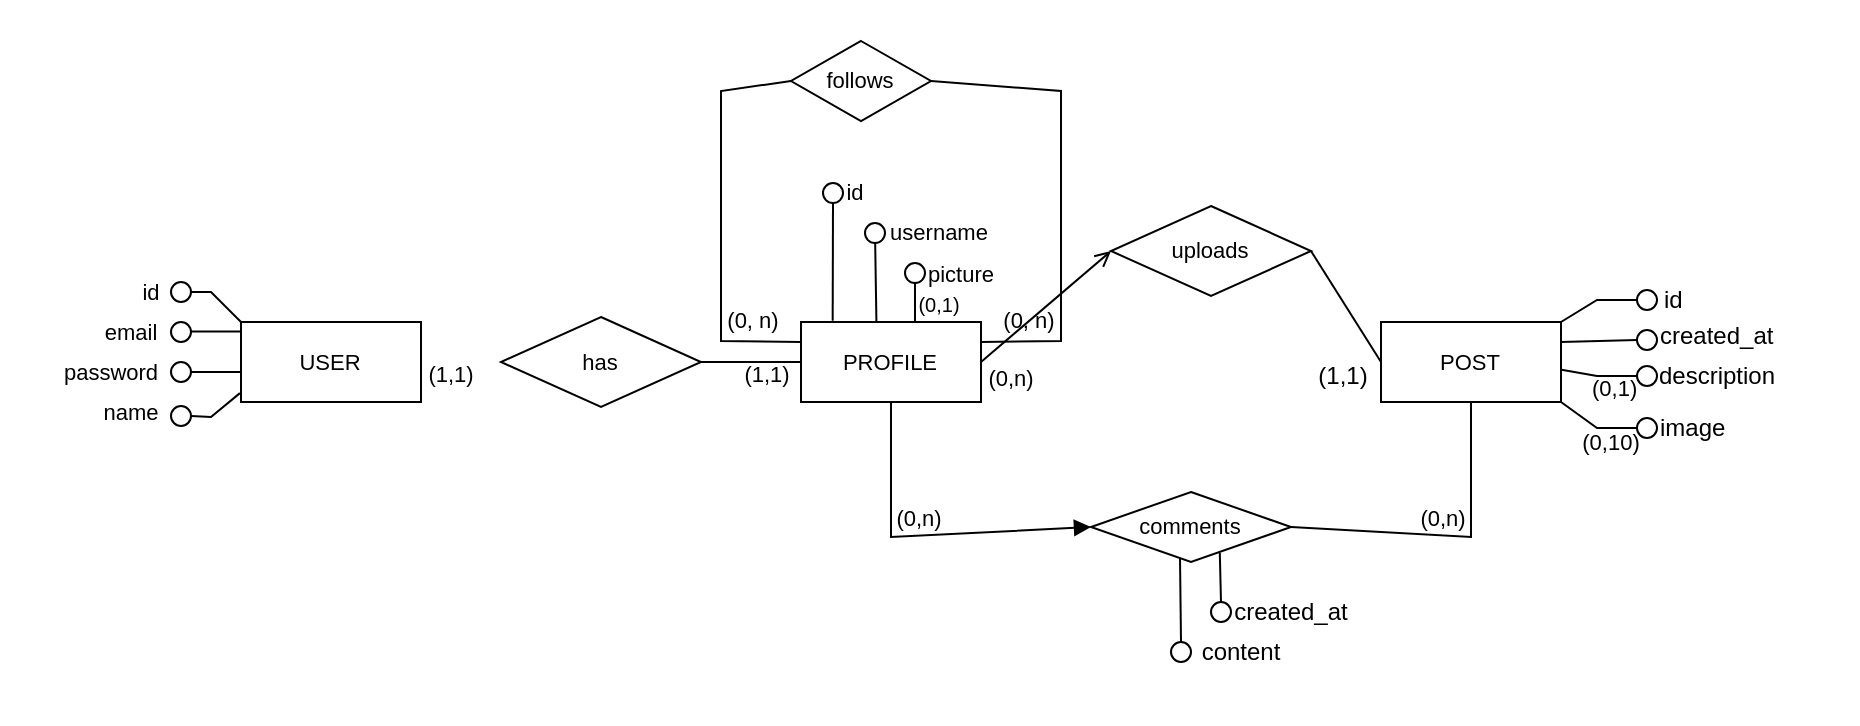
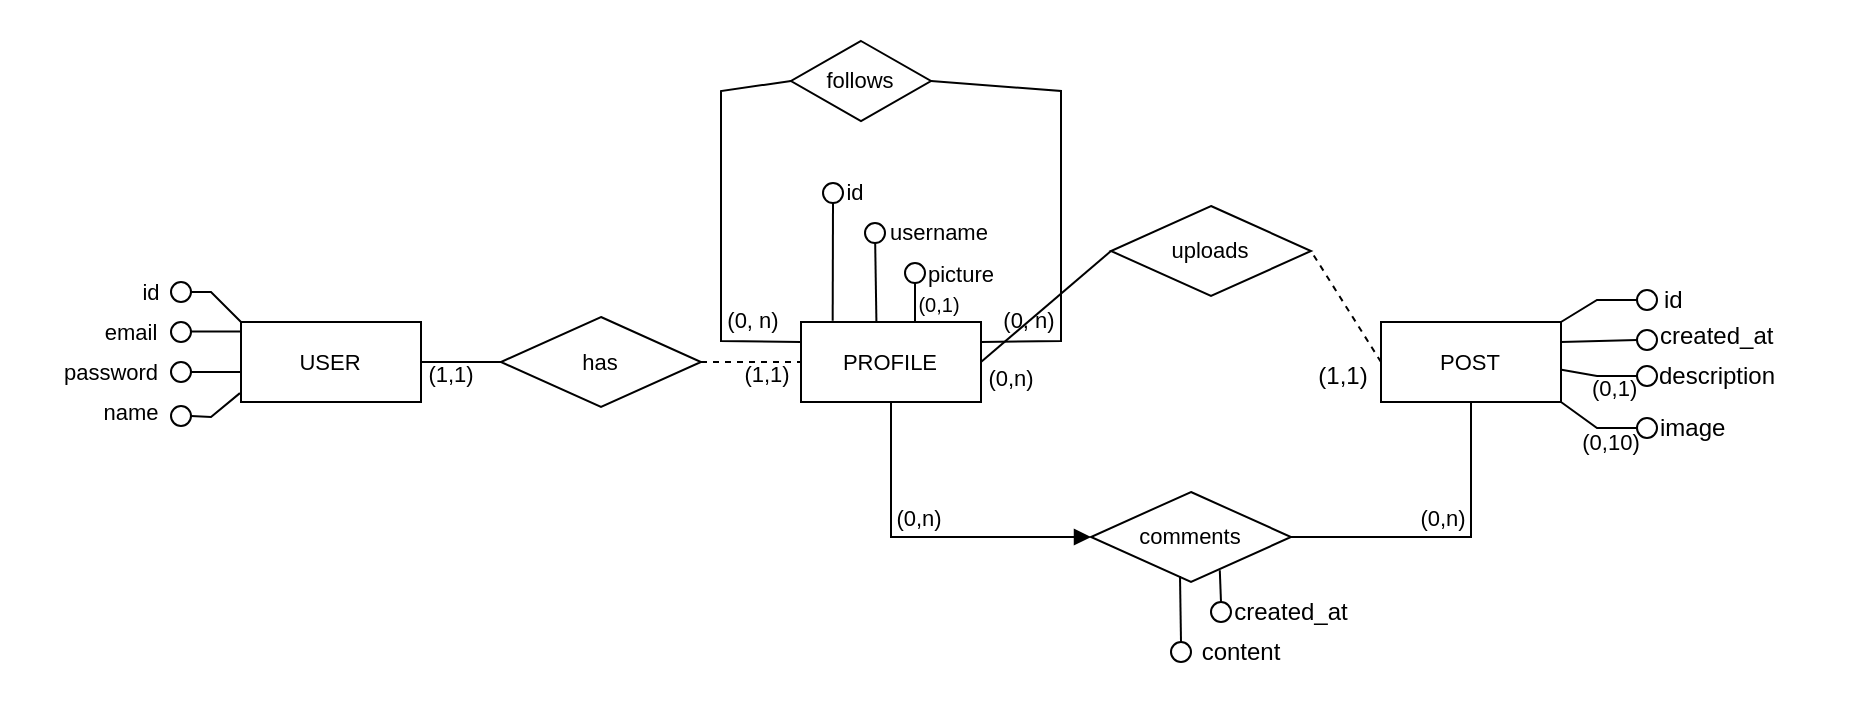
- <mxCell id="49" value="" style="endArrow=open;html=1;rounded=0;fontSize=11;exitX=1;exitY=0.5;exitDx=0;exitDy=0;entryX=0;entryY=0.5;entryDx=0;entryDy=0;" parent="1" source="52" target="19" edge="1"><mxGeometry width="50" height="50" relative="1" as="geometry"><mxPoint x="309" y="209" as="sourcePoint" /><mxPoint x="440" y="200" as="targetPoint" /><Array as="points" /></mxGeometry></mxCell>
+ <mxCell id="49" value="" style="endArrow=none;html=1;rounded=0;fontSize=11;exitX=1;exitY=0.5;exitDx=0;exitDy=0;entryX=0;entryY=0.5;entryDx=0;entryDy=0;" parent="1" source="52" target="19" edge="1"><mxGeometry width="50" height="50" relative="1" as="geometry"><mxPoint x="309" y="209" as="sourcePoint" /><mxPoint x="440" y="200" as="targetPoint" /><Array as="points" /></mxGeometry></mxCell>
- <mxCell id="20" value="" style="endArrow=none;html=1;rounded=0;entryX=1;entryY=0.5;entryDx=0;entryDy=0;exitX=0;exitY=0.5;exitDx=0;exitDy=0;fontSize=11;" parent="1" source="14" target="19" edge="1"><mxGeometry width="50" height="50" relative="1" as="geometry"><mxPoint x="385" y="209.5" as="sourcePoint" /><mxPoint x="680" y="190" as="targetPoint" /><Array as="points" /></mxGeometry></mxCell>
+ <mxCell id="20" value="" style="endArrow=none;html=1;rounded=0;entryX=1;entryY=0.5;entryDx=0;entryDy=0;exitX=0;exitY=0.5;exitDx=0;exitDy=0;fontSize=11;dashed=1;" parent="1" source="14" target="19" edge="1"><mxGeometry width="50" height="50" relative="1" as="geometry"><mxPoint x="385" y="209.5" as="sourcePoint" /><mxPoint x="680" y="190" as="targetPoint" /><Array as="points" /></mxGeometry></mxCell>
+ <mxCell id="50" value="" style="endArrow=none;html=1;rounded=0;fontSize=11;exitX=1;exitY=0.5;exitDx=0;exitDy=0;entryX=0;entryY=0.5;entryDx=0;entryDy=0;" parent="1" source="2" target="51" edge="1"><mxGeometry width="50" height="50" relative="1" as="geometry"><mxPoint x="210" y="191" as="sourcePoint" /><mxPoint x="250" y="180.5" as="targetPoint" /><Array as="points" /></mxGeometry></mxCell>
- <mxCell id="53" value="" style="endArrow=none;html=1;rounded=0;fontSize=11;exitX=1;exitY=0.5;exitDx=0;exitDy=0;entryX=0;entryY=0.5;entryDx=0;entryDy=0;" parent="1" source="51" target="52" edge="1"><mxGeometry width="50" height="50" relative="1" as="geometry"><mxPoint x="230" y="201" as="sourcePoint" /><mxPoint x="260" y="201" as="targetPoint" /><Array as="points" /></mxGeometry></mxCell>
+ <mxCell id="53" value="" style="endArrow=none;html=1;rounded=0;fontSize=11;exitX=1;exitY=0.5;exitDx=0;exitDy=0;entryX=0;entryY=0.5;entryDx=0;entryDy=0;dashed=1;" parent="1" source="51" target="52" edge="1"><mxGeometry width="50" height="50" relative="1" as="geometry"><mxPoint x="230" y="201" as="sourcePoint" /><mxPoint x="260" y="201" as="targetPoint" /><Array as="points" /></mxGeometry></mxCell>
- <mxCell id="38" value="comments" style="shape=rhombus;perimeter=rhombusPerimeter;whiteSpace=wrap;html=1;align=center;fillColor=none;fontSize=11;" parent="1" vertex="1"><mxGeometry x="545" y="245.5" width="100" height="35" as="geometry" /></mxCell>
+ <mxCell id="38" value="comments" style="shape=rhombus;perimeter=rhombusPerimeter;whiteSpace=wrap;html=1;align=center;fillColor=none;fontSize=11;" parent="1" vertex="1"><mxGeometry x="545" y="245.5" width="100" height="45" as="geometry" /></mxCell>
